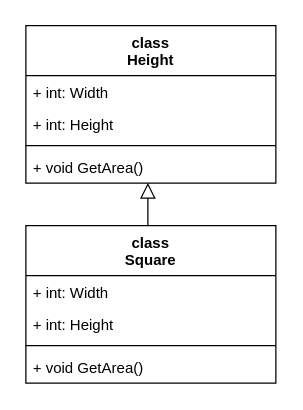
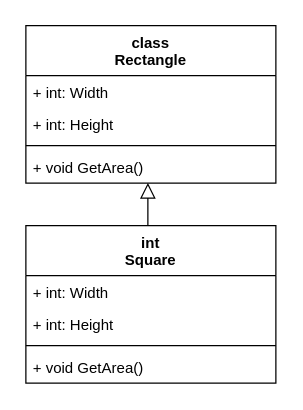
- <mxCell id="2" value="class&#10;Height" style="swimlane;fontStyle=1;align=center;verticalAlign=top;childLayout=stackLayout;horizontal=1;startSize=40;horizontalStack=0;resizeParent=1;resizeParentMax=0;resizeLast=0;collapsible=1;marginBottom=0;" vertex="1" parent="1"><mxGeometry x="20" y="20" width="200" height="126" as="geometry" /></mxCell>
+ <mxCell id="2" value="class&#10;Rectangle" style="swimlane;fontStyle=1;align=center;verticalAlign=top;childLayout=stackLayout;horizontal=1;startSize=40;horizontalStack=0;resizeParent=1;resizeParentMax=0;resizeLast=0;collapsible=1;marginBottom=0;" vertex="1" parent="1"><mxGeometry x="20" y="20" width="200" height="126" as="geometry" /></mxCell>
- <mxCell id="8" value="class&#10;Square" style="swimlane;fontStyle=1;align=center;verticalAlign=top;childLayout=stackLayout;horizontal=1;startSize=40;horizontalStack=0;resizeParent=1;resizeParentMax=0;resizeLast=0;collapsible=1;marginBottom=0;" vertex="1" parent="1"><mxGeometry x="20" y="180" width="200" height="126" as="geometry" /></mxCell>
+ <mxCell id="8" value="int&#10;Square" style="swimlane;fontStyle=1;align=center;verticalAlign=top;childLayout=stackLayout;horizontal=1;startSize=40;horizontalStack=0;resizeParent=1;resizeParentMax=0;resizeLast=0;collapsible=1;marginBottom=0;" vertex="1" parent="1"><mxGeometry x="20" y="180" width="200" height="126" as="geometry" /></mxCell>
